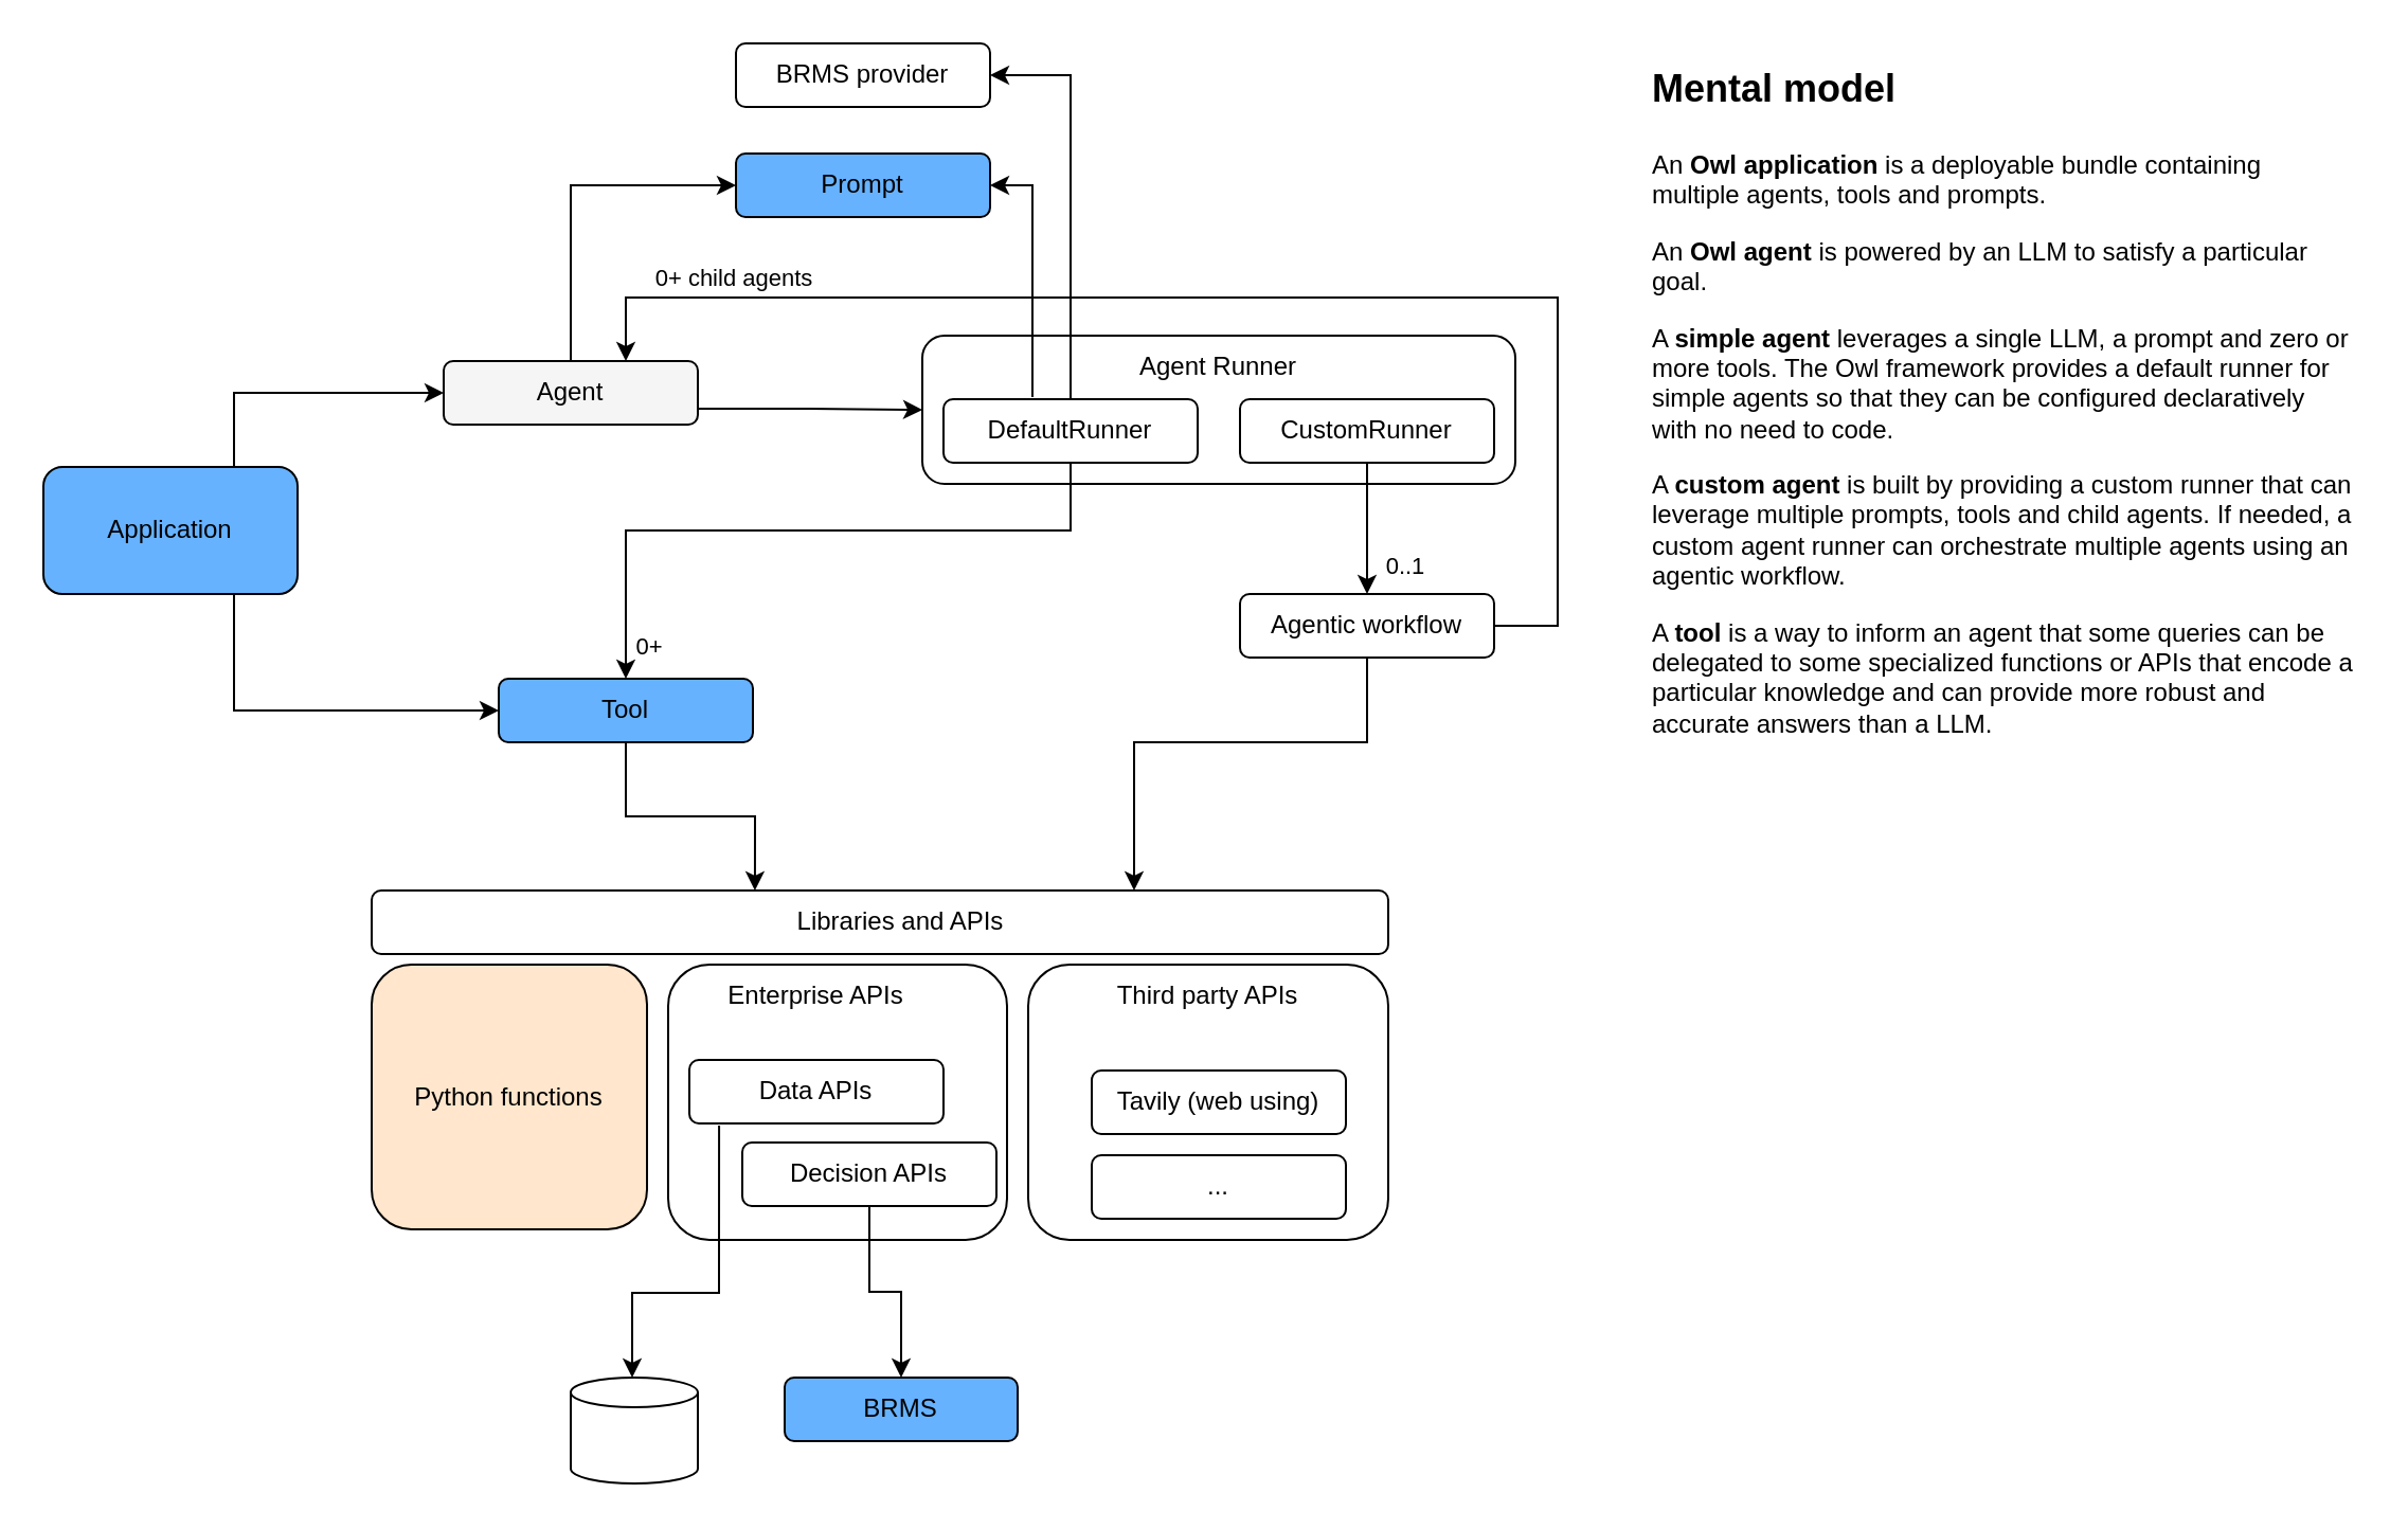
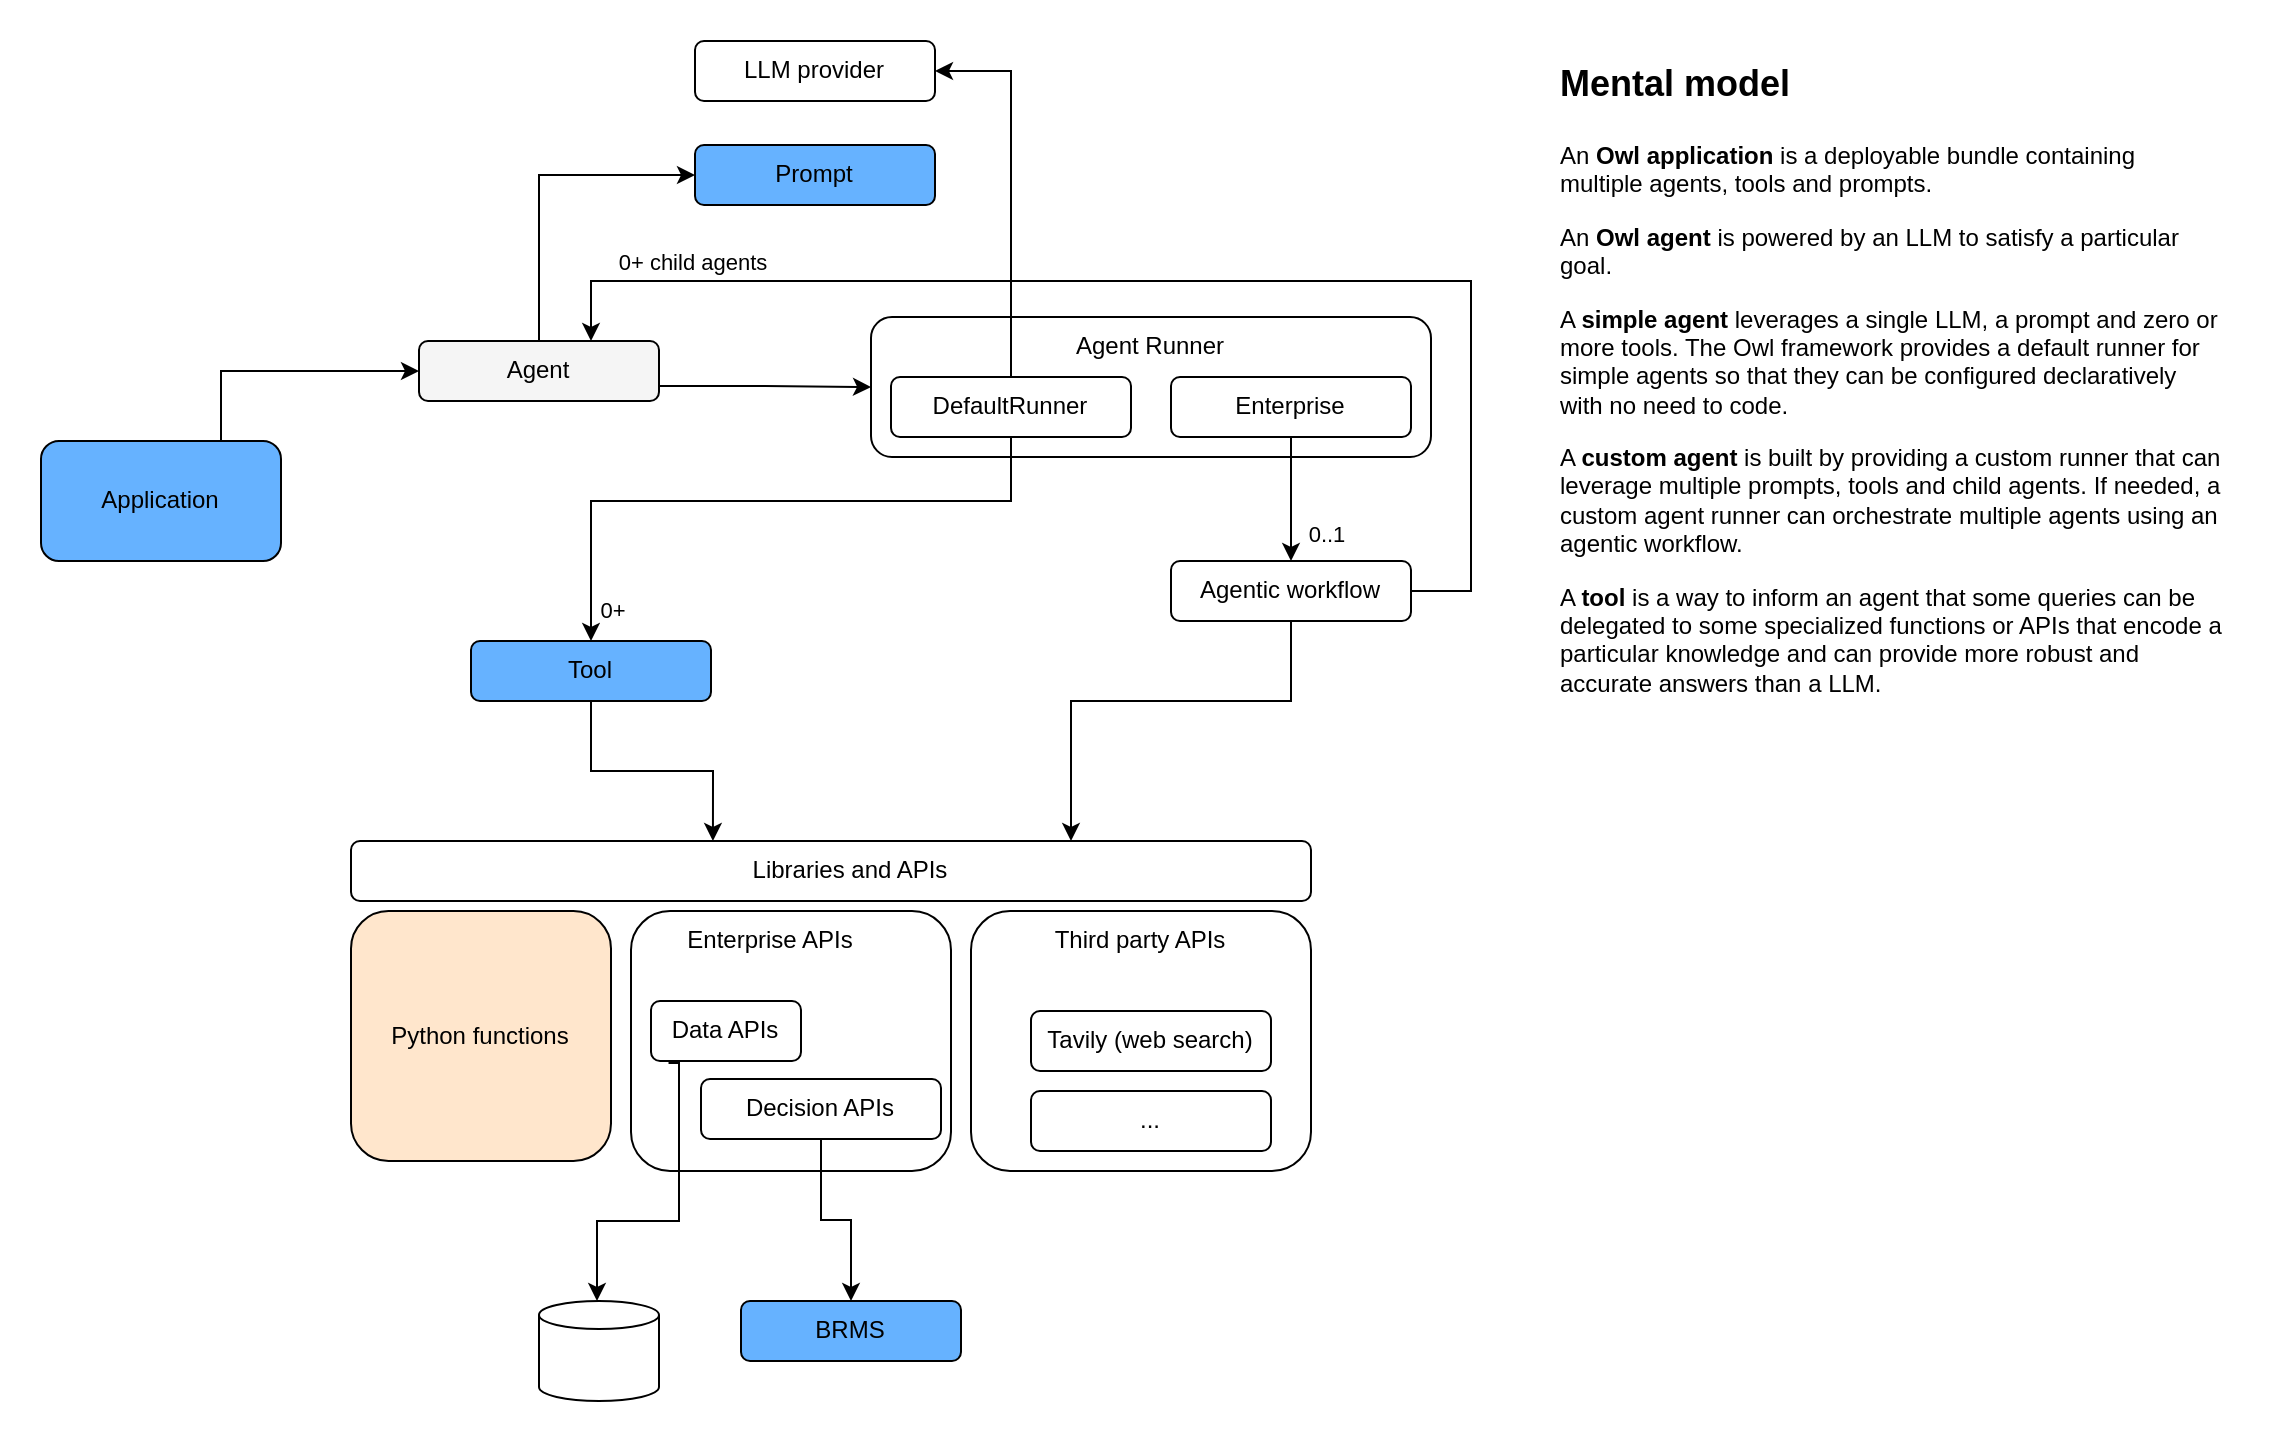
- <mxCell id="25" value="BRMS provider" style="rounded=1;whiteSpace=wrap;html=1;" vertex="1" parent="1"><mxGeometry x="347" y="20" width="120" height="30" as="geometry" /></mxCell>
+ <mxCell id="25" value="LLM provider" style="rounded=1;whiteSpace=wrap;html=1;" vertex="1" parent="1"><mxGeometry x="347" y="20" width="120" height="30" as="geometry" /></mxCell>
- <mxCell id="17" style="edgeStyle=orthogonalEdgeStyle;rounded=0;orthogonalLoop=1;jettySize=auto;html=1;exitX=0.35;exitY=-0.033;exitDx=0;exitDy=0;entryX=1;entryY=0.5;entryDx=0;entryDy=0;exitPerimeter=0;" edge="1" parent="1" source="19" target="9"><mxGeometry relative="1" as="geometry" /></mxCell>
- <mxCell id="24" value="CustomRunner" style="rounded=1;whiteSpace=wrap;html=1;" vertex="1" parent="1"><mxGeometry x="585" y="188" width="120" height="30" as="geometry" /></mxCell>
+ <mxCell id="24" value="Enterprise" style="rounded=1;whiteSpace=wrap;html=1;" vertex="1" parent="1"><mxGeometry x="585" y="188" width="120" height="30" as="geometry" /></mxCell>
- <mxCell id="4" style="edgeStyle=orthogonalEdgeStyle;rounded=0;orthogonalLoop=1;jettySize=auto;html=1;exitX=0.75;exitY=1;exitDx=0;exitDy=0;entryX=0;entryY=0.5;entryDx=0;entryDy=0;" edge="1" parent="1" source="5" target="11"><mxGeometry relative="1" as="geometry" /></mxCell>
- <mxCell id="33" value="Data APIs" style="rounded=1;whiteSpace=wrap;html=1;" vertex="1" parent="1"><mxGeometry x="325" y="500" width="120" height="30" as="geometry" /></mxCell>
+ <mxCell id="33" value="Data APIs" style="rounded=1;whiteSpace=wrap;html=1;" vertex="1" parent="1"><mxGeometry x="325" y="500" width="75" height="30" as="geometry" /></mxCell>
- <mxCell id="31" value="Tavily (web using)" style="rounded=1;whiteSpace=wrap;html=1;" vertex="1" parent="1"><mxGeometry x="515" y="505" width="120" height="30" as="geometry" /></mxCell>
+ <mxCell id="31" value="Tavily (web search)" style="rounded=1;whiteSpace=wrap;html=1;" vertex="1" parent="1"><mxGeometry x="515" y="505" width="120" height="30" as="geometry" /></mxCell>
